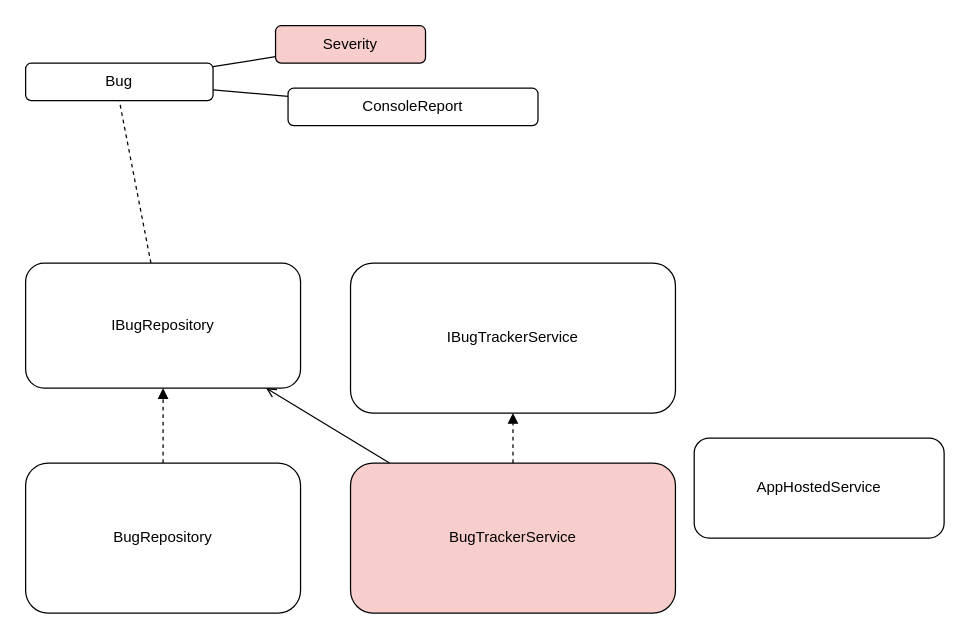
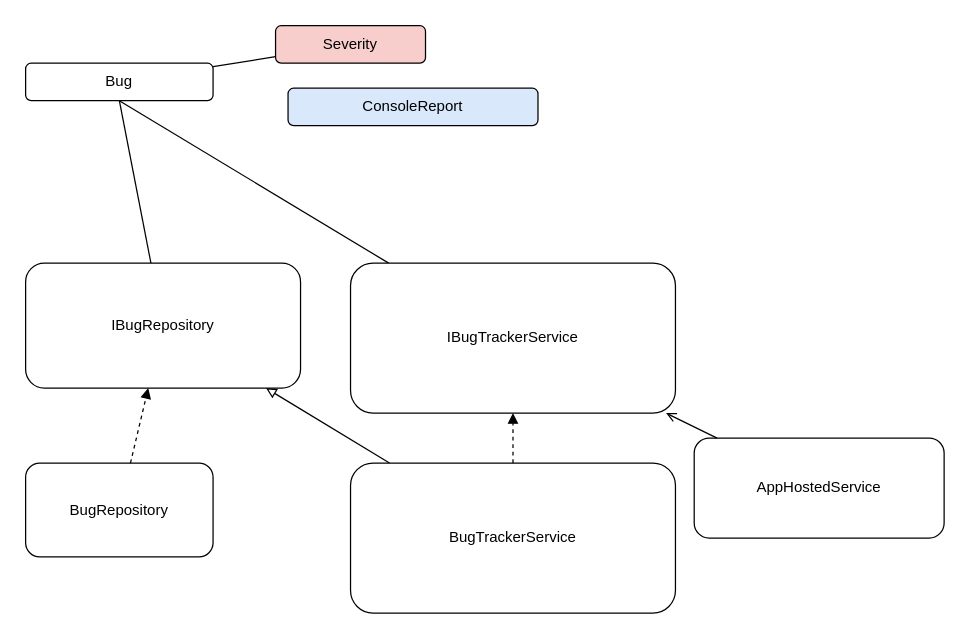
- <mxCell id="16" style="endArrow=none;endFill=0;strokeColor=#000000;" edge="1" parent="1" source="11" target="2"><mxGeometry relative="1" as="geometry" /></mxCell>
- <mxCell id="11" value="ConsoleReport" style="rounded=1;whiteSpace=wrap;html=1;" vertex="1" parent="1"><mxGeometry x="230" y="70" width="200" height="30" as="geometry" /></mxCell>
+ <mxCell id="11" value="ConsoleReport" style="rounded=1;whiteSpace=wrap;html=1;fillColor=#dae8fc;" vertex="1" parent="1"><mxGeometry x="230" y="70" width="200" height="30" as="geometry" /></mxCell>
- <mxCell id="4" style="rounded=0;orthogonalLoop=1;jettySize=auto;html=1;entryX=0.5;entryY=1;entryDx=0;entryDy=0;endArrow=none;endFill=0;dashed=1;" edge="1" parent="1" source="5" target="2"><mxGeometry relative="1" as="geometry" /></mxCell>
+ <mxCell id="4" style="rounded=0;orthogonalLoop=1;jettySize=auto;html=1;entryX=0.5;entryY=1;entryDx=0;entryDy=0;endArrow=none;endFill=0;" edge="1" parent="1" source="5" target="2"><mxGeometry relative="1" as="geometry" /></mxCell>
+ <mxCell id="7" style="rounded=0;orthogonalLoop=1;jettySize=auto;html=1;entryX=0.5;entryY=1;entryDx=0;entryDy=0;endArrow=none;endFill=0;" edge="1" parent="1" source="8" target="2"><mxGeometry relative="1" as="geometry" /></mxCell>
- <mxCell id="14" style="endArrow=open;endFill=0;strokeColor=#000000;" edge="1" parent="1" source="9" target="5"><mxGeometry relative="1" as="geometry" /></mxCell>
+ <mxCell id="14" style="endArrow=block;endFill=0;strokeColor=#000000;" edge="1" parent="1" source="9" target="5"><mxGeometry relative="1" as="geometry" /></mxCell>
+ <mxCell id="15" style="endArrow=open;endFill=0;strokeColor=#000000;" edge="1" parent="1" source="10" target="8"><mxGeometry relative="1" as="geometry" /></mxCell>
- <mxCell id="6" value="BugRepository" style="rounded=1;whiteSpace=wrap;html=1;" vertex="1" parent="1"><mxGeometry x="20" y="370" width="220" height="120" as="geometry" /></mxCell>
+ <mxCell id="6" value="BugRepository" style="rounded=1;whiteSpace=wrap;html=1;" vertex="1" parent="1"><mxGeometry x="20" y="370" width="150" height="75" as="geometry" /></mxCell>
- <mxCell id="9" value="BugTrackerService" style="rounded=1;whiteSpace=wrap;html=1;fillColor=#f8cecc;" vertex="1" parent="1"><mxGeometry x="280" y="370" width="260" height="120" as="geometry" /></mxCell>
+ <mxCell id="9" value="BugTrackerService" style="rounded=1;whiteSpace=wrap;html=1;" vertex="1" parent="1"><mxGeometry x="280" y="370" width="260" height="120" as="geometry" /></mxCell>
